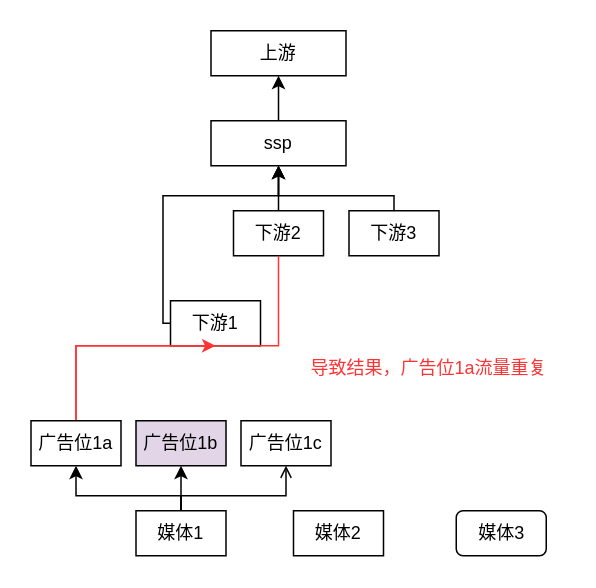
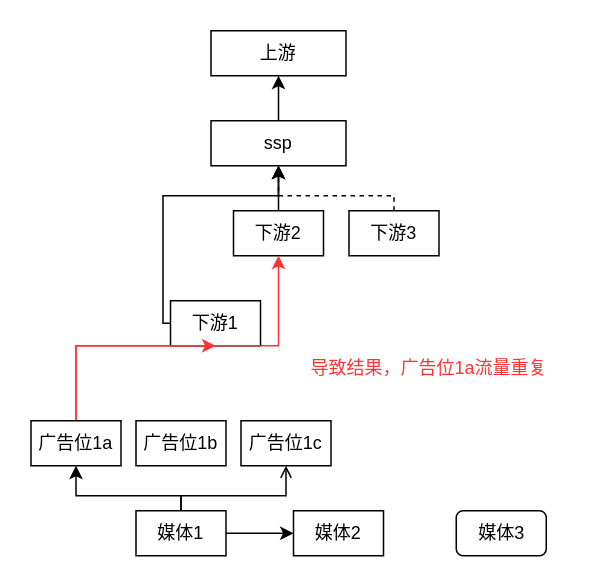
- <mxCell id="8" style="edgeStyle=orthogonalEdgeStyle;rounded=0;orthogonalLoop=1;jettySize=auto;html=1;entryX=0.5;entryY=1;entryDx=0;entryDy=0;" edge="1" parent="2" source="9" target="5"><mxGeometry relative="1" as="geometry"><Array as="points"><mxPoint x="242" y="110" /><mxPoint x="165" y="110" /></Array></mxGeometry></mxCell>
+ <mxCell id="8" style="edgeStyle=orthogonalEdgeStyle;rounded=0;orthogonalLoop=1;jettySize=auto;html=1;entryX=0.5;entryY=1;entryDx=0;entryDy=0;dashed=1;" edge="1" parent="2" source="9" target="5"><mxGeometry relative="1" as="geometry"><Array as="points"><mxPoint x="242" y="110" /><mxPoint x="165" y="110" /></Array></mxGeometry></mxCell>
- <mxCell id="16" style="edgeStyle=orthogonalEdgeStyle;rounded=0;orthogonalLoop=1;jettySize=auto;html=1;entryX=0.5;entryY=1;entryDx=0;entryDy=0;strokeColor=#FF3333;endArrow=none;" edge="1" parent="2" source="17" target="11"><mxGeometry relative="1" as="geometry"><Array as="points"><mxPoint x="30" y="210" /><mxPoint x="165" y="210" /></Array></mxGeometry></mxCell>
+ <mxCell id="16" style="edgeStyle=orthogonalEdgeStyle;rounded=0;orthogonalLoop=1;jettySize=auto;html=1;entryX=0.5;entryY=1;entryDx=0;entryDy=0;strokeColor=#FF3333;" edge="1" parent="2" source="17" target="11"><mxGeometry relative="1" as="geometry"><Array as="points"><mxPoint x="30" y="210" /><mxPoint x="165" y="210" /></Array></mxGeometry></mxCell>
- <mxCell id="21" value="广告位1b" style="rounded=0;whiteSpace=wrap;html=1;fillColor=#e1d5e7;" vertex="1" parent="2"><mxGeometry x="70" y="260" width="60" height="30" as="geometry" /></mxCell>
+ <mxCell id="21" value="广告位1b" style="rounded=0;whiteSpace=wrap;html=1;" vertex="1" parent="2"><mxGeometry x="70" y="260" width="60" height="30" as="geometry" /></mxCell>
- <mxCell id="22" style="edgeStyle=orthogonalEdgeStyle;rounded=0;orthogonalLoop=1;jettySize=auto;html=1;entryX=0.5;entryY=1;entryDx=0;entryDy=0;" edge="1" parent="2" source="12" target="21"><mxGeometry relative="1" as="geometry" /></mxCell>
+ <mxCell id="22" style="edgeStyle=orthogonalEdgeStyle;rounded=0;orthogonalLoop=1;jettySize=auto;html=1;" edge="1" parent="2" source="12" target="14"><mxGeometry relative="1" as="geometry" /></mxCell>
